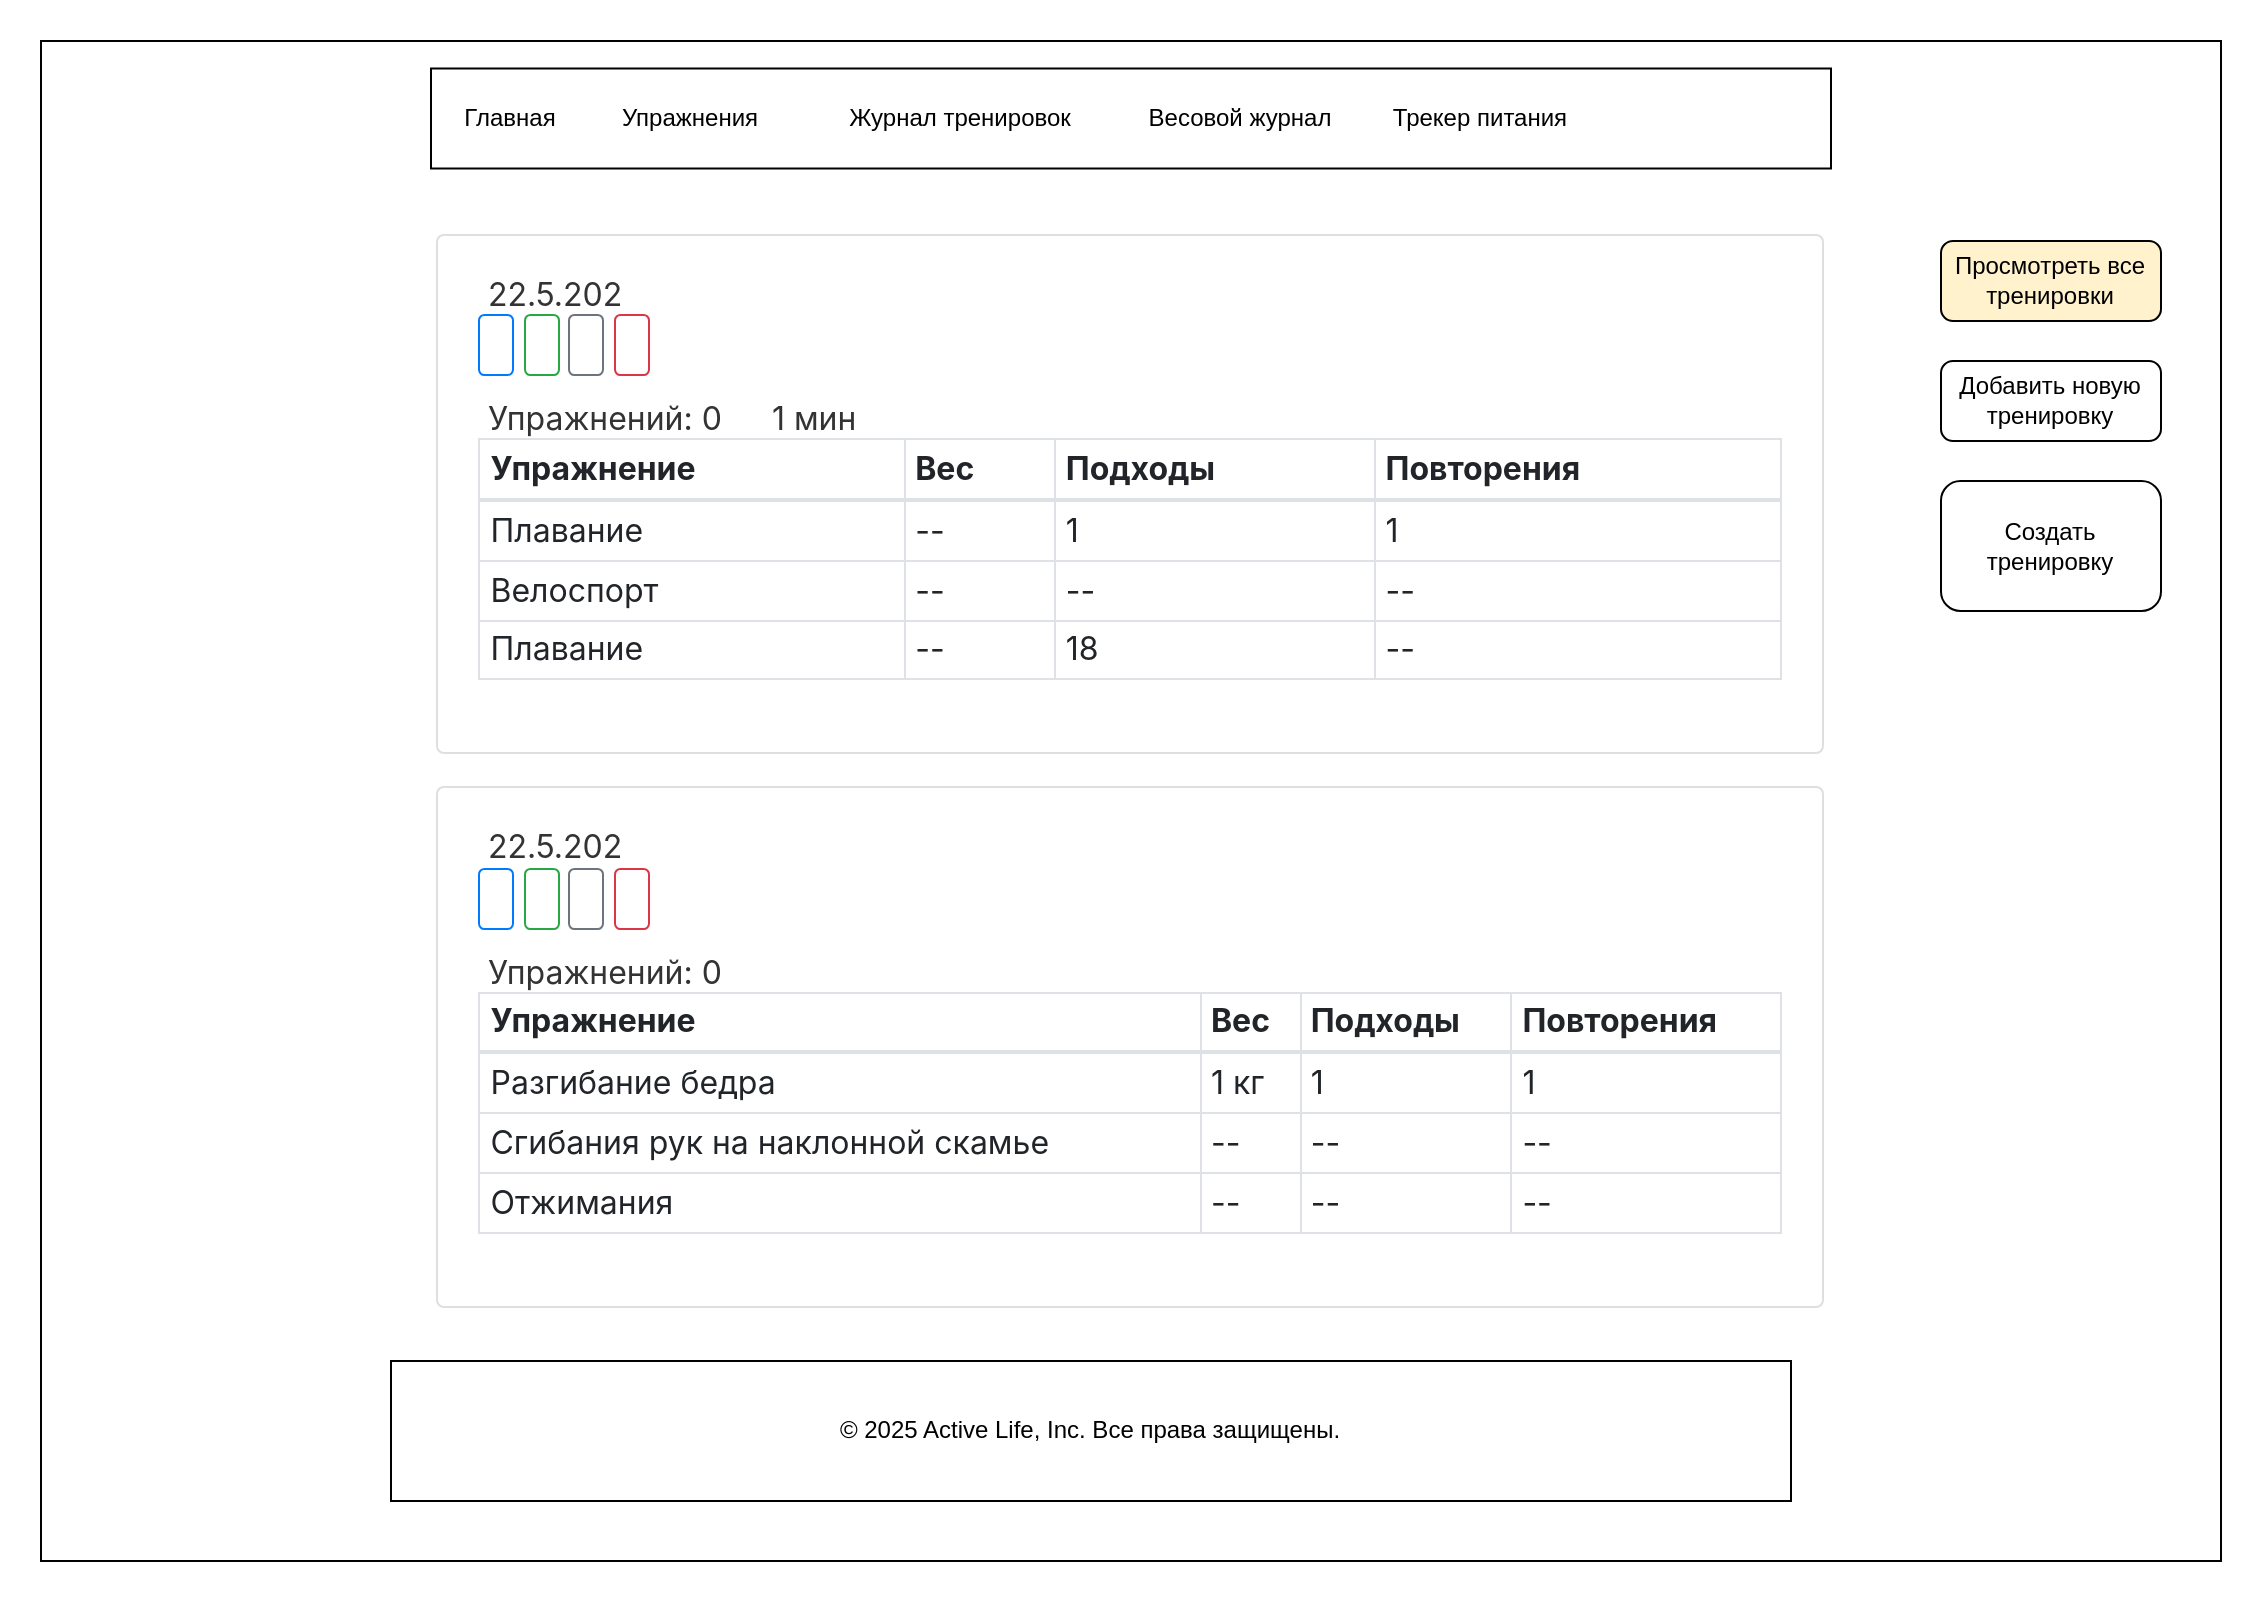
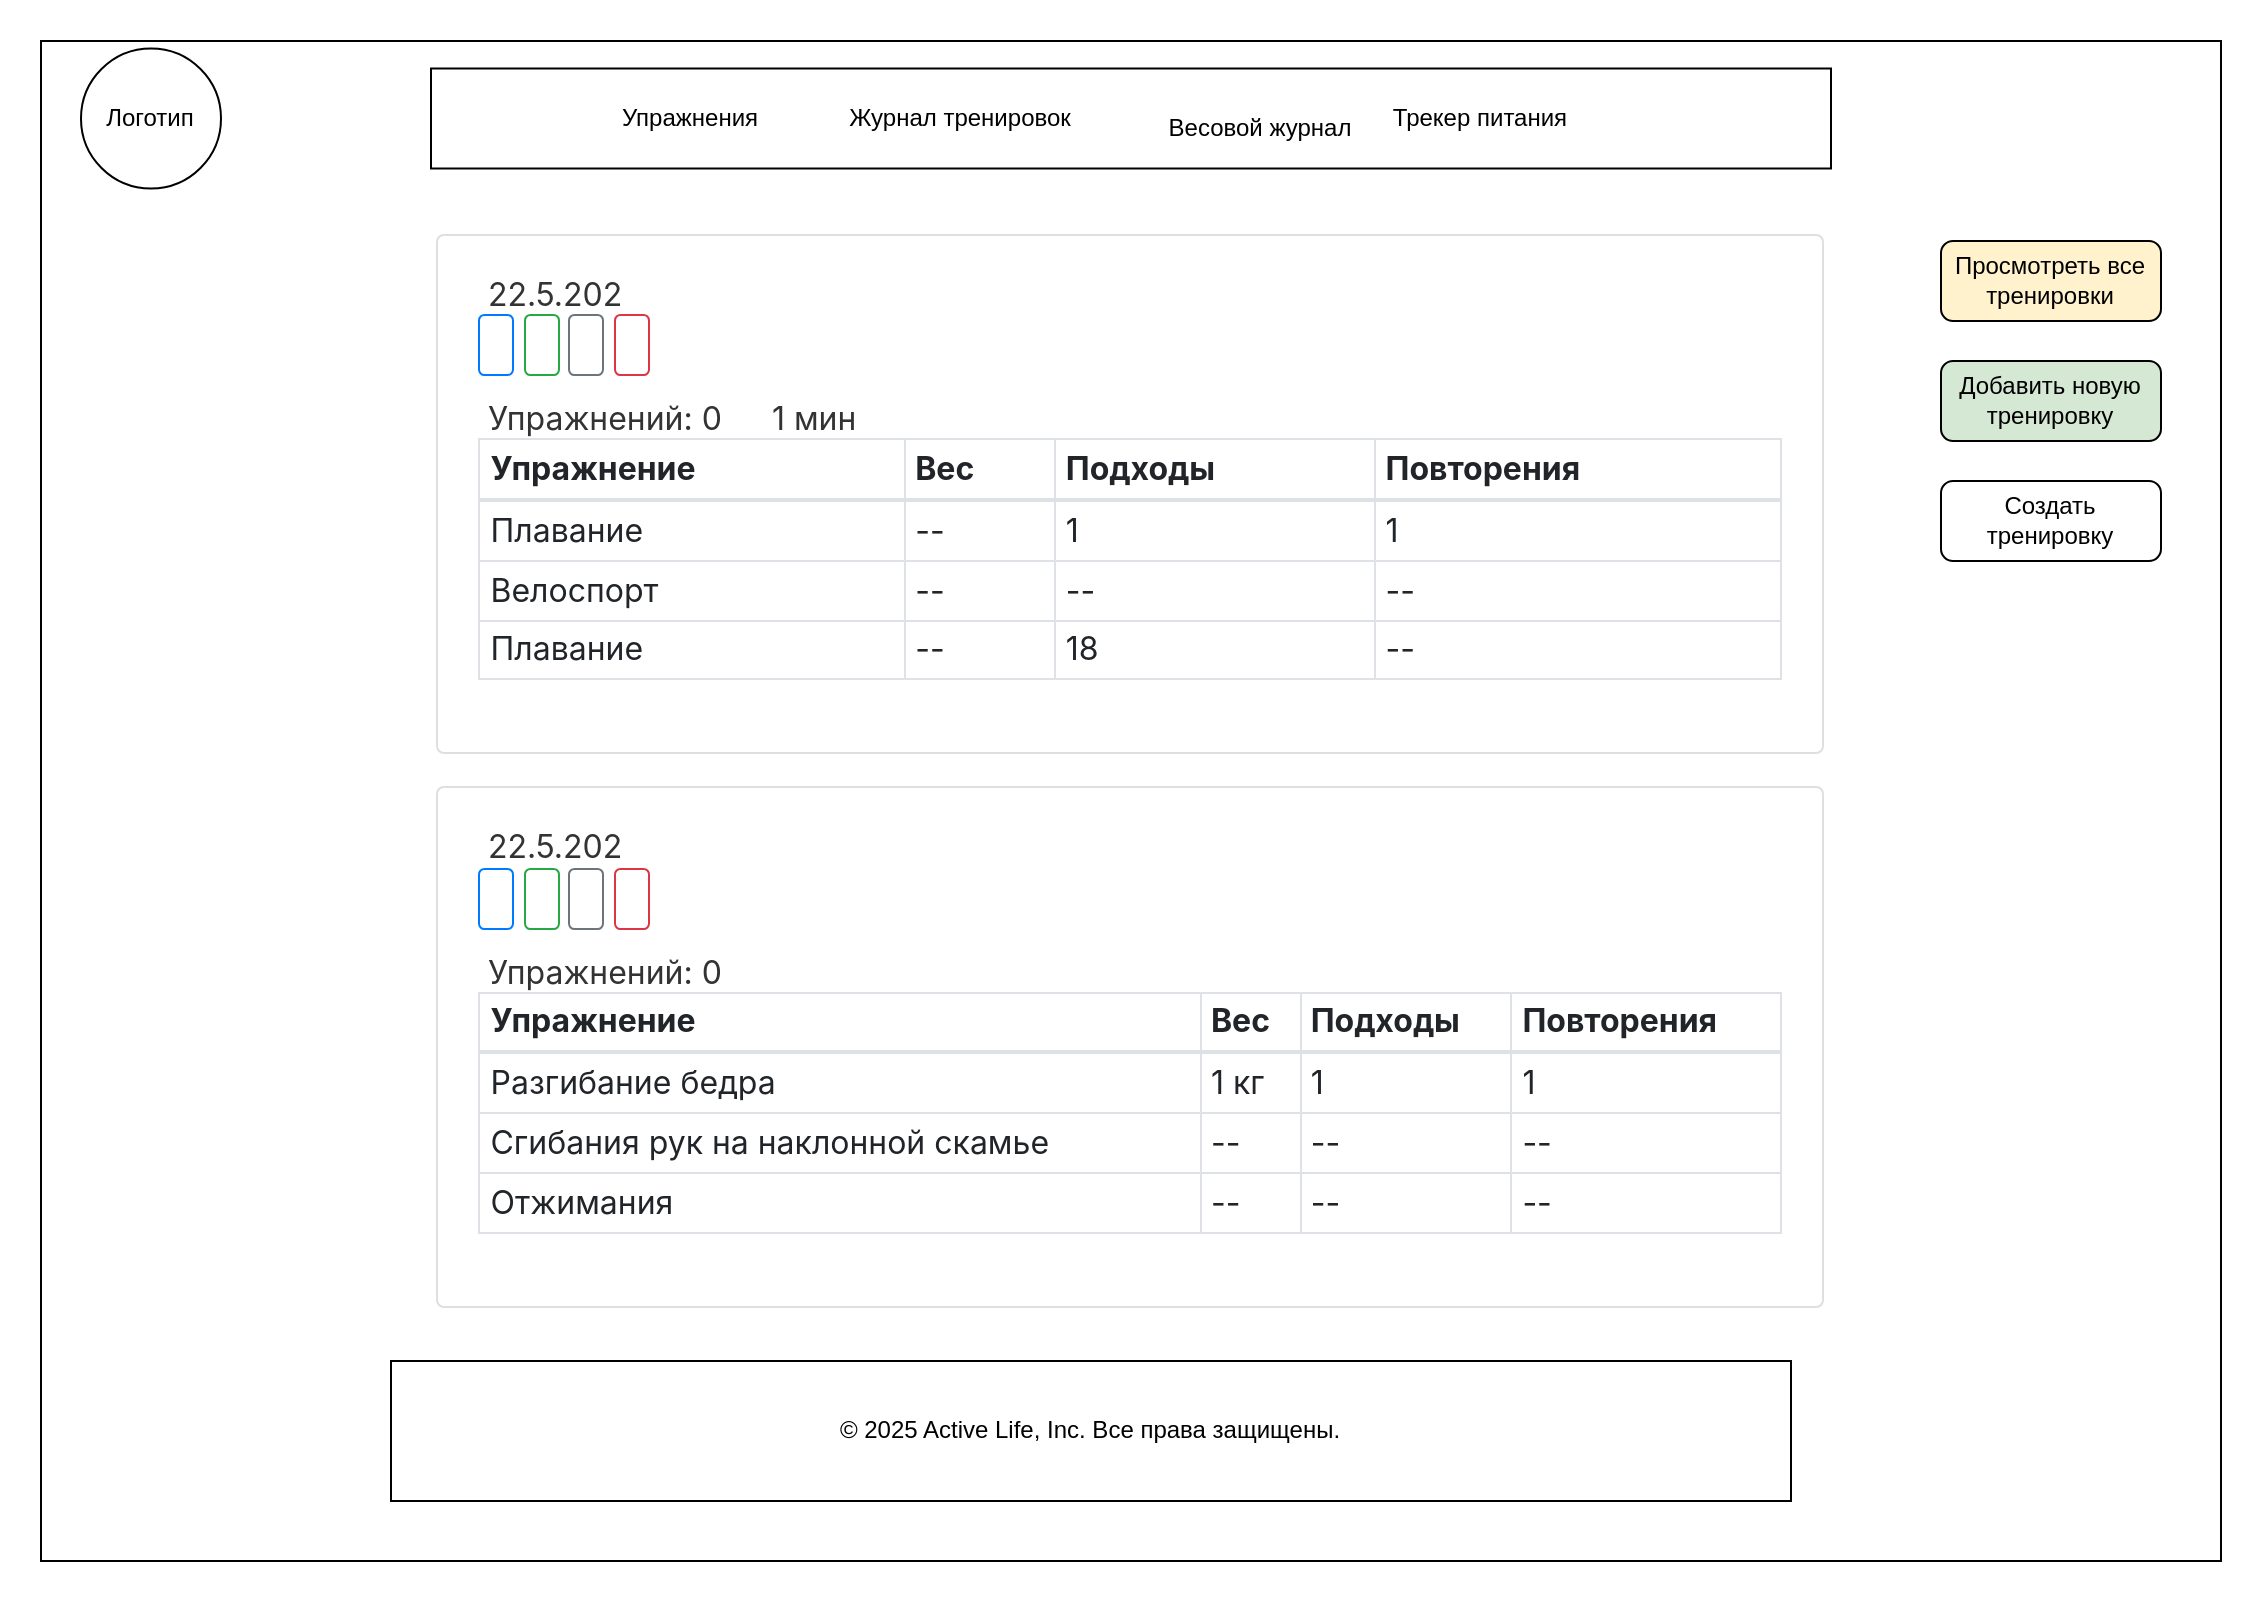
+ <mxCell id="3" value="Логотип" style="ellipse;whiteSpace=wrap;html=1;aspect=fixed;" parent="1" vertex="1"><mxGeometry x="40" y="23.75" width="70" height="70" as="geometry" /></mxCell>
- <mxCell id="9" value="Главная" style="text;html=1;align=center;verticalAlign=middle;whiteSpace=wrap;rounded=0;" vertex="1" parent="1"><mxGeometry x="225" y="43.75" width="60" height="30" as="geometry" /></mxCell>
- <mxCell id="12" value="Весовой журнал" style="text;html=1;align=center;verticalAlign=middle;whiteSpace=wrap;rounded=0;" vertex="1" parent="1"><mxGeometry x="565" y="41.88" width="110" height="33.75" as="geometry" /></mxCell>
+ <mxCell id="12" value="Весовой журнал" style="text;html=1;align=center;verticalAlign=middle;whiteSpace=wrap;rounded=0;" vertex="1" parent="1"><mxGeometry x="575" y="46.88" width="110" height="33.75" as="geometry" /></mxCell>
- <mxCell id="6" value="Добавить новую тренировку" style="rounded=1;whiteSpace=wrap;html=1;" parent="1" vertex="1"><mxGeometry x="970" y="180" width="110" height="40" as="geometry" /></mxCell>
+ <mxCell id="6" value="Добавить новую тренировку" style="rounded=1;whiteSpace=wrap;html=1;fillColor=#d5e8d4;" parent="1" vertex="1"><mxGeometry x="970" y="180" width="110" height="40" as="geometry" /></mxCell>
- <mxCell id="7" value="Создать тренировку" style="rounded=1;whiteSpace=wrap;html=1;" parent="1" vertex="1"><mxGeometry x="970" y="240" width="110" height="65" as="geometry" /></mxCell>
+ <mxCell id="7" value="Создать тренировку" style="rounded=1;whiteSpace=wrap;html=1;" parent="1" vertex="1"><mxGeometry x="970" y="240" width="110" height="40" as="geometry" /></mxCell>
